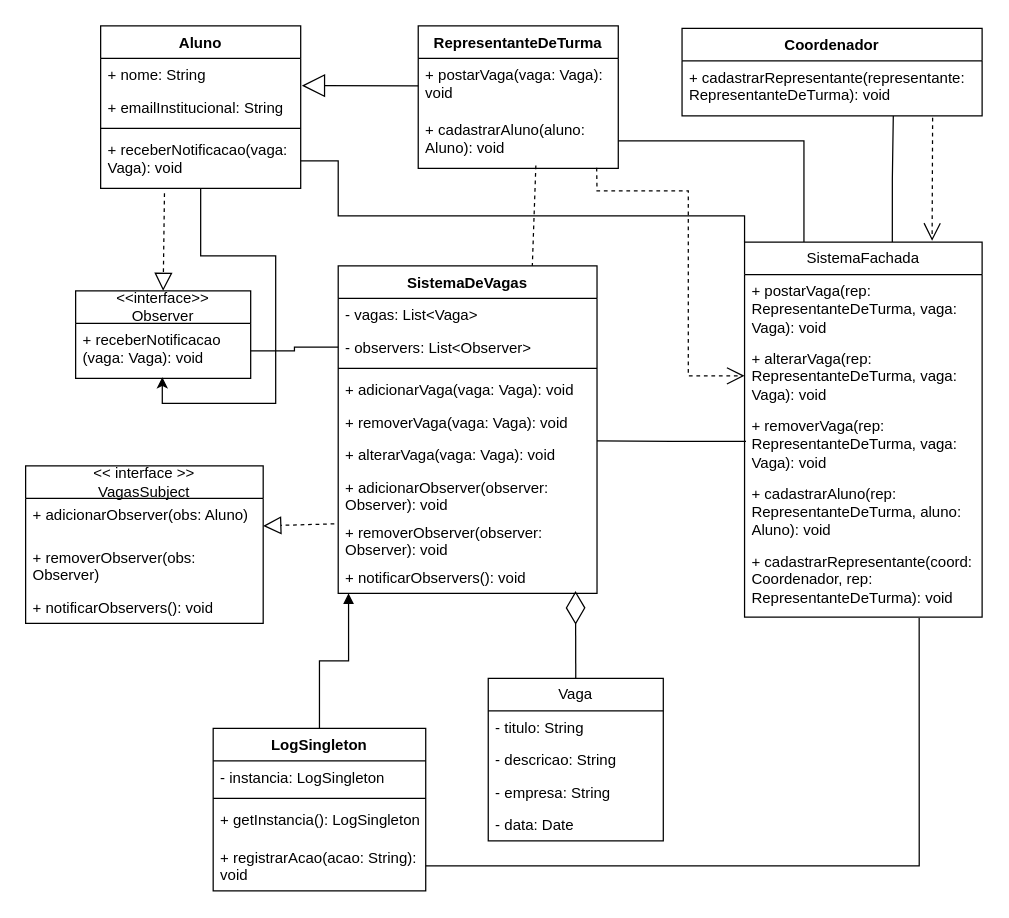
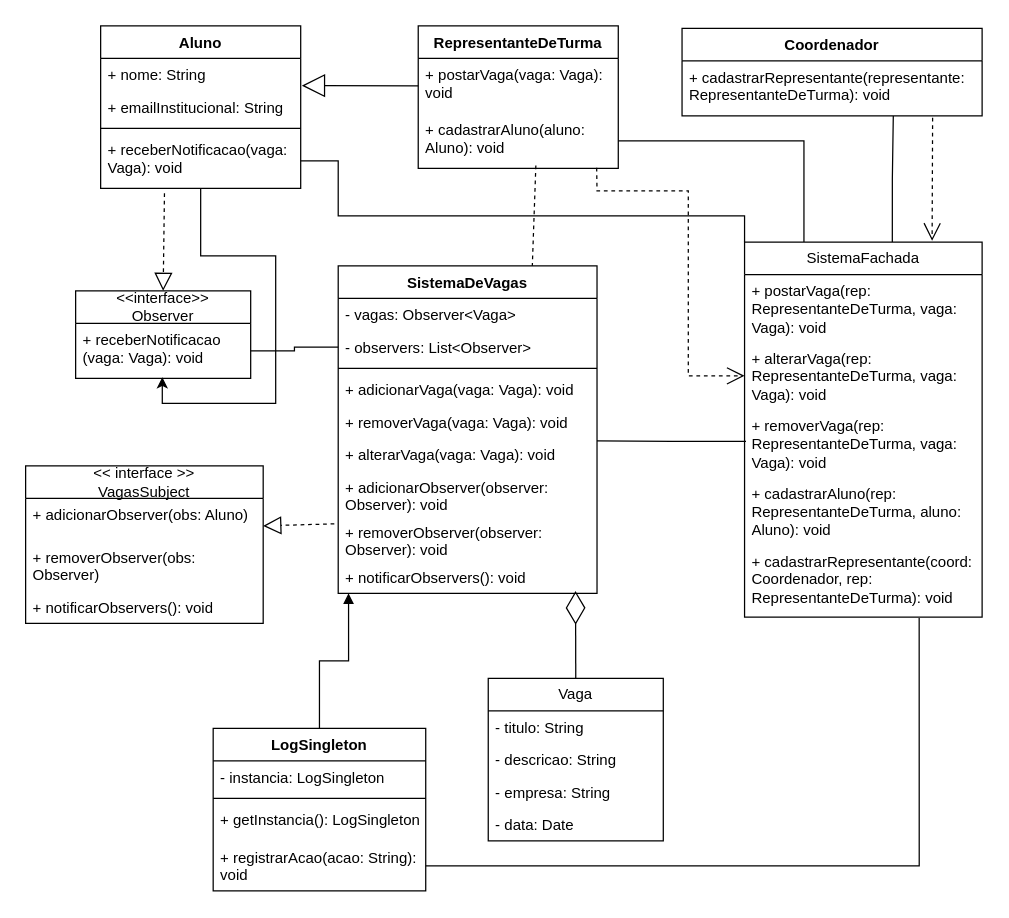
- <mxCell id="19" value="- vagas: List&amp;lt;Vaga&amp;gt;" style="text;strokeColor=none;fillColor=none;align=left;verticalAlign=top;spacingLeft=4;spacingRight=4;overflow=hidden;rotatable=0;points=[[0,0.5],[1,0.5]];portConstraint=eastwest;whiteSpace=wrap;html=1;" vertex="1" parent="18"><mxGeometry y="26" width="207" height="26" as="geometry" /></mxCell>
+ <mxCell id="19" value="- vagas: Observer&amp;lt;Vaga&amp;gt;" style="text;strokeColor=none;fillColor=none;align=left;verticalAlign=top;spacingLeft=4;spacingRight=4;overflow=hidden;rotatable=0;points=[[0,0.5],[1,0.5]];portConstraint=eastwest;whiteSpace=wrap;html=1;" vertex="1" parent="18"><mxGeometry y="26" width="207" height="26" as="geometry" /></mxCell>
